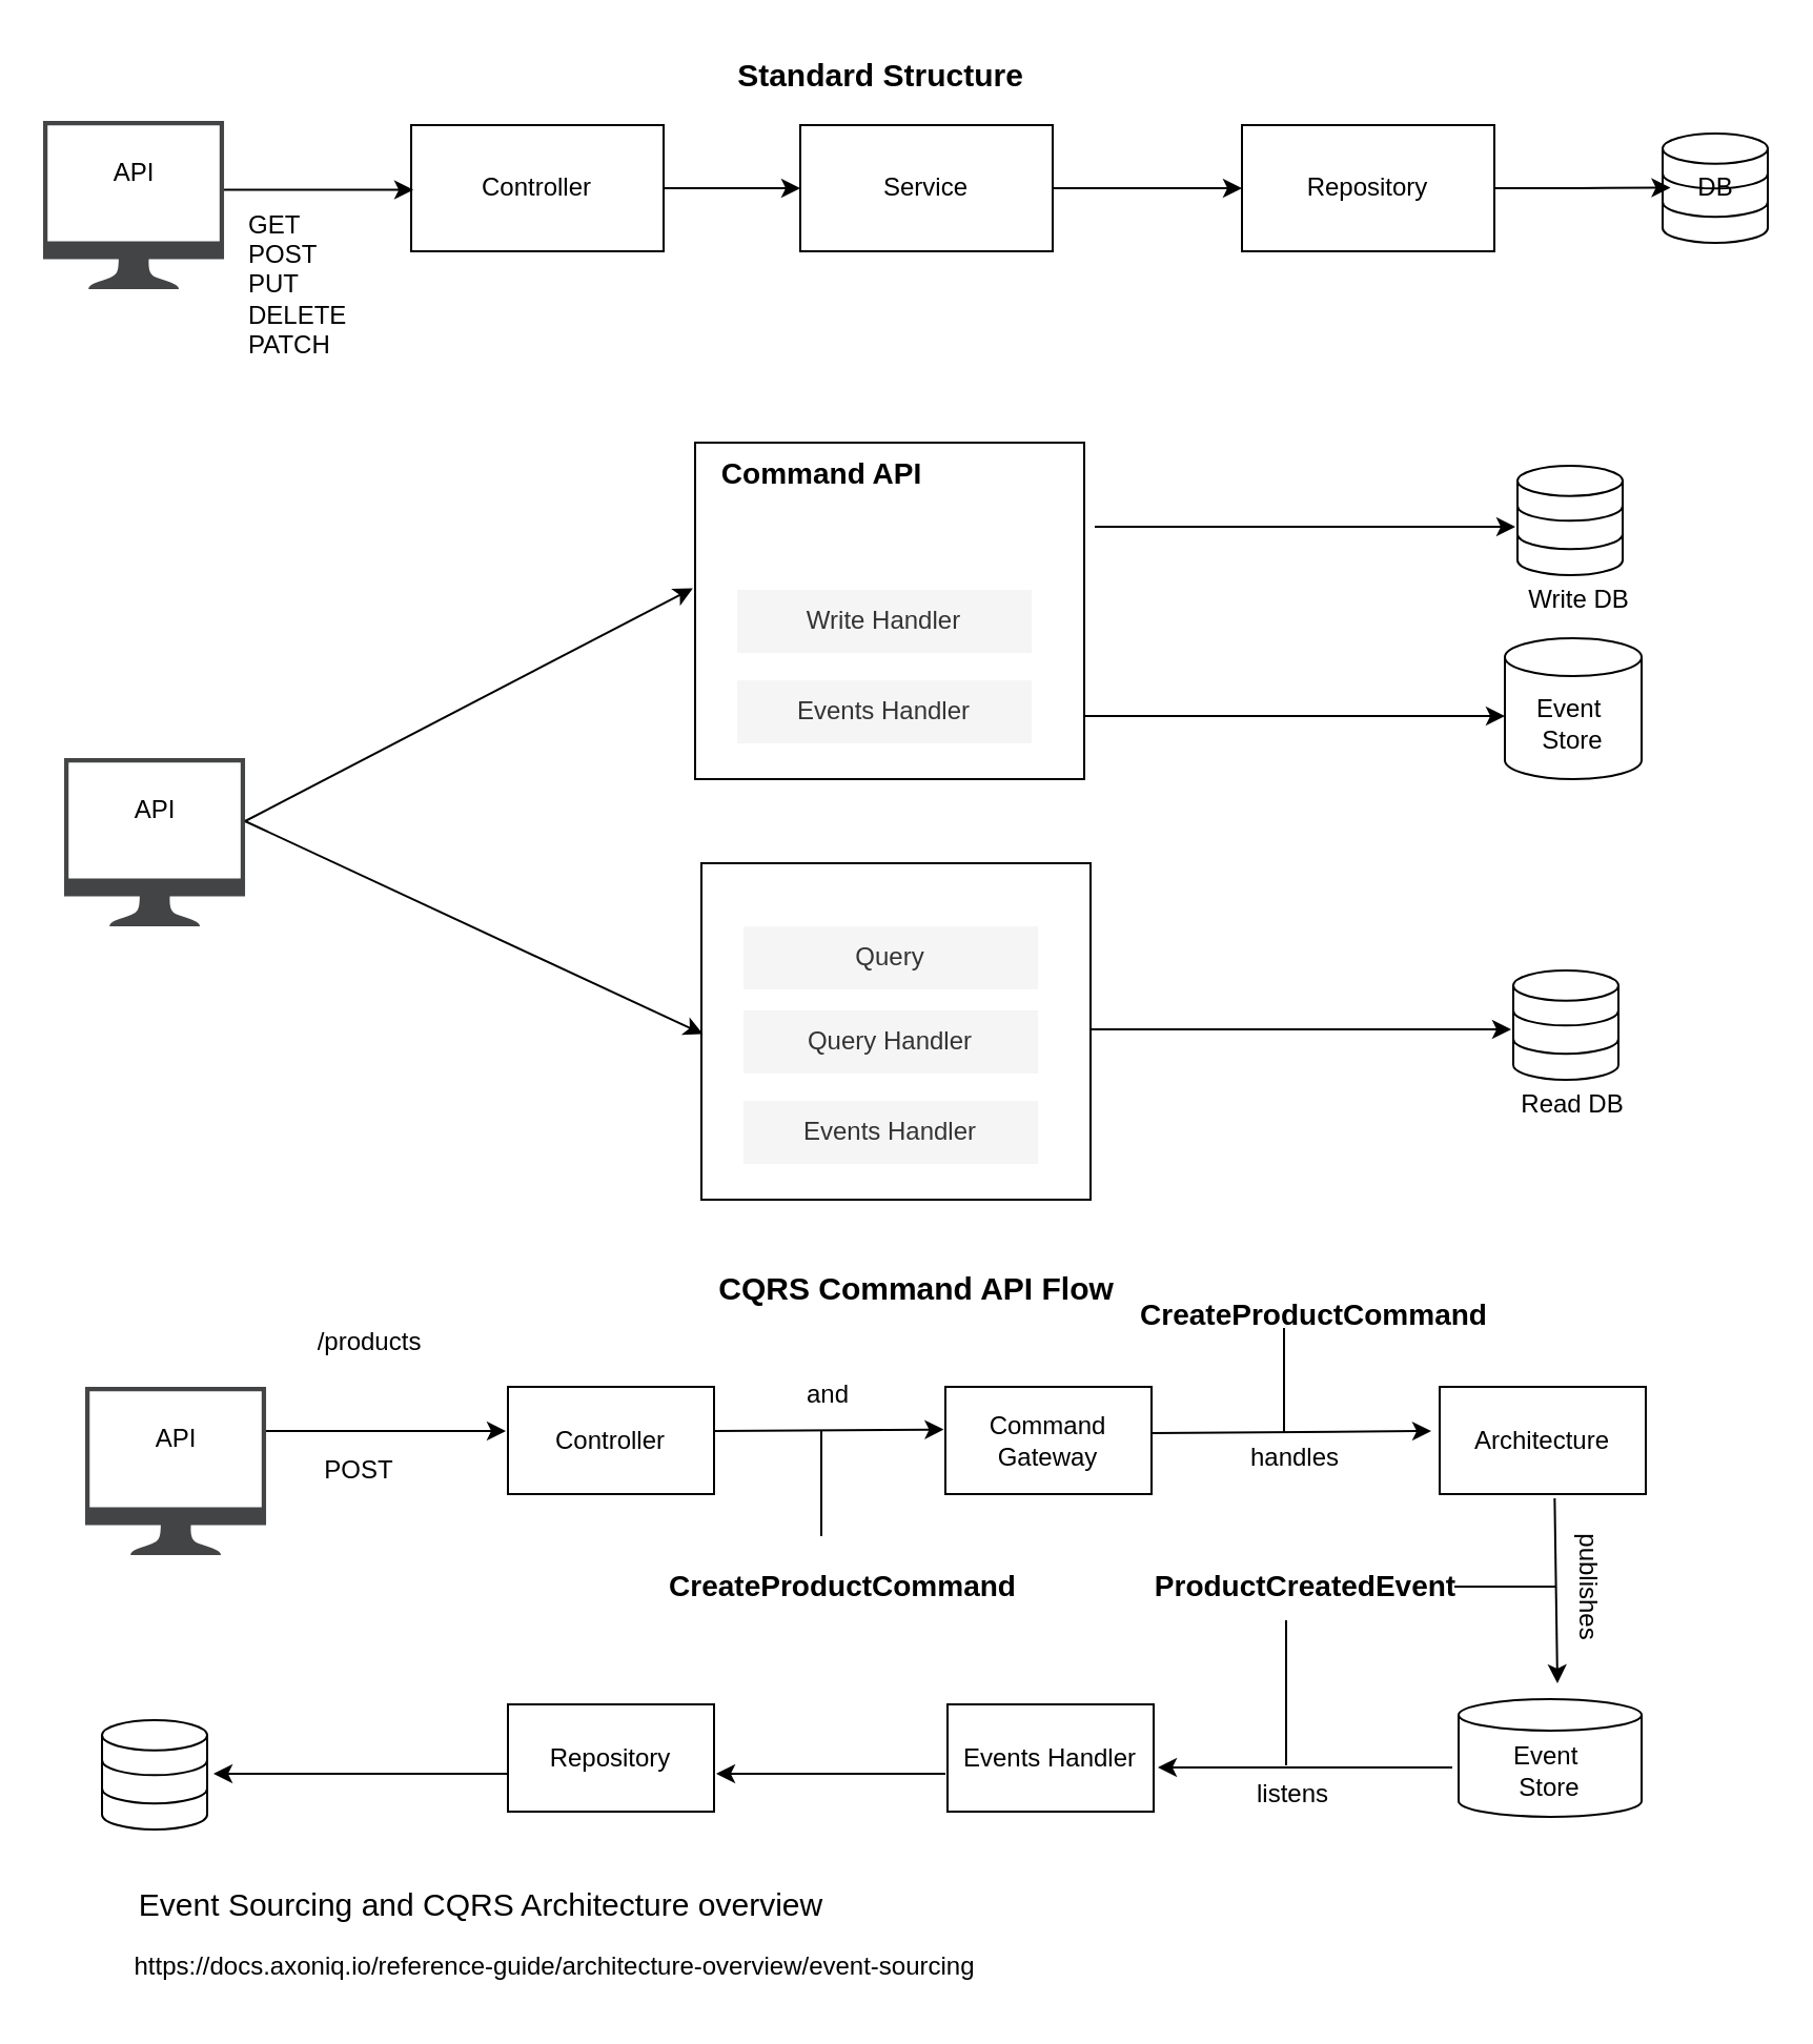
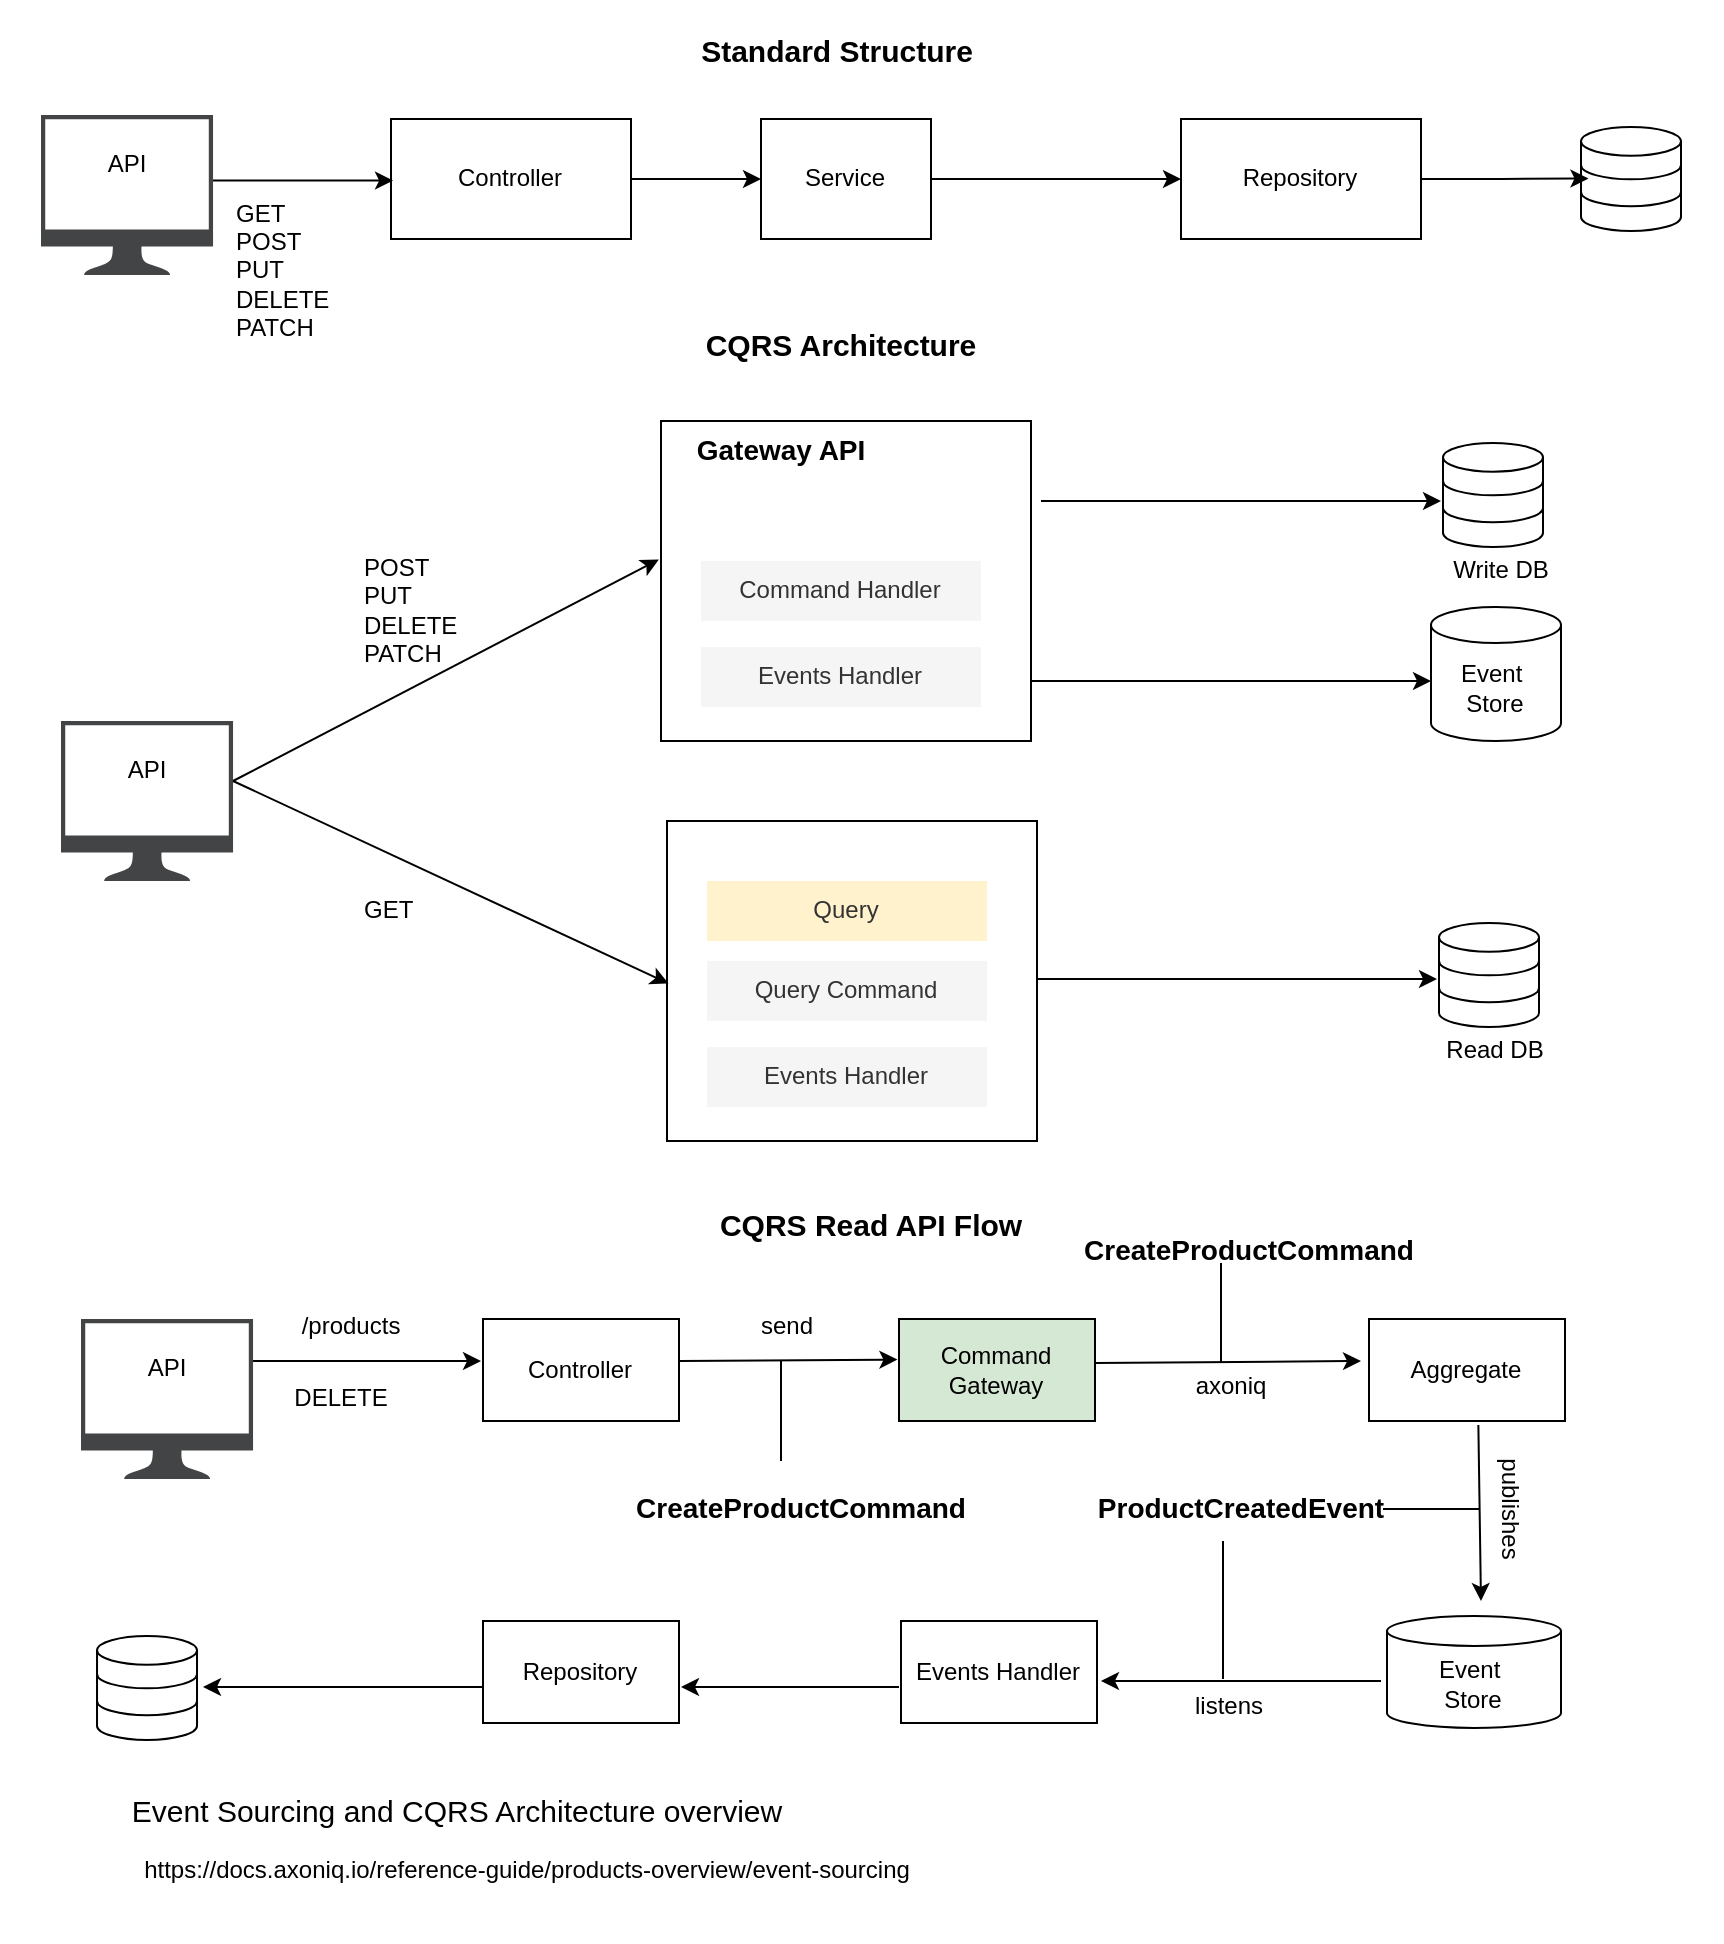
- <mxCell id="12" value="&lt;b&gt;&lt;font style=&quot;font-size: 15px;&quot;&gt;Standard Structure&lt;/font&gt;&lt;/b&gt;" style="text;html=1;align=center;verticalAlign=middle;resizable=0;points=[];autosize=1;strokeColor=none;fillColor=none;" parent="1" vertex="1"><mxGeometry x="338" y="20" width="160" height="30" as="geometry" /></mxCell>
+ <mxCell id="12" value="&lt;b&gt;&lt;font style=&quot;font-size: 15px;&quot;&gt;Standard Structure&lt;/font&gt;&lt;/b&gt;" style="text;html=1;align=center;verticalAlign=middle;resizable=0;points=[];autosize=1;strokeColor=none;fillColor=none;" parent="1" vertex="1"><mxGeometry x="338" y="10" width="160" height="30" as="geometry" /></mxCell>
- <mxCell id="7" value="Service" style="rounded=0;whiteSpace=wrap;html=1;" parent="1" vertex="1"><mxGeometry x="380" y="59" width="120" height="60" as="geometry" /></mxCell>
+ <mxCell id="7" value="Service" style="rounded=0;whiteSpace=wrap;html=1;" parent="1" vertex="1"><mxGeometry x="380" y="59" width="85" height="60" as="geometry" /></mxCell>
- <mxCell id="10" value="DB" style="text;html=1;align=center;verticalAlign=middle;resizable=0;points=[];autosize=1;strokeColor=none;fillColor=none;" parent="1" vertex="1"><mxGeometry x="795" y="74" width="40" height="30" as="geometry" /></mxCell>
+ <mxCell id="36" value="&lt;b&gt;&lt;font style=&quot;font-size: 15px;&quot;&gt;CQRS Architecture&lt;/font&gt;&lt;/b&gt;" style="text;html=1;align=center;verticalAlign=middle;resizable=0;points=[];autosize=1;strokeColor=none;fillColor=none;" parent="1" vertex="1"><mxGeometry x="340" y="157" width="160" height="30" as="geometry" /></mxCell>
- <mxCell id="17" value="&lt;b&gt;&lt;font style=&quot;font-size: 14px;&quot;&gt;Command API&lt;/font&gt;&lt;/b&gt;" style="text;html=1;align=center;verticalAlign=middle;resizable=0;points=[];autosize=1;strokeColor=none;fillColor=none;" parent="1" vertex="1"><mxGeometry x="330" y="210" width="120" height="30" as="geometry" /></mxCell>
+ <mxCell id="17" value="&lt;b&gt;&lt;font style=&quot;font-size: 14px;&quot;&gt;Gateway API&lt;/font&gt;&lt;/b&gt;" style="text;html=1;align=center;verticalAlign=middle;resizable=0;points=[];autosize=1;strokeColor=none;fillColor=none;" parent="1" vertex="1"><mxGeometry x="330" y="210" width="120" height="30" as="geometry" /></mxCell>
- <mxCell id="18" value="Write Handler" style="rounded=0;whiteSpace=wrap;html=1;fillColor=#f5f5f5;fontColor=#333333;strokeColor=none;" parent="1" vertex="1"><mxGeometry x="350" y="280" width="140" height="30" as="geometry" /></mxCell>
+ <mxCell id="18" value="Command Handler" style="rounded=0;whiteSpace=wrap;html=1;fillColor=#f5f5f5;fontColor=#333333;strokeColor=none;" parent="1" vertex="1"><mxGeometry x="350" y="280" width="140" height="30" as="geometry" /></mxCell>
+ <mxCell id="29" value="&lt;div&gt;POST&lt;/div&gt;&lt;div&gt;PUT&lt;/div&gt;&lt;div&gt;DELETE&lt;/div&gt;&lt;div&gt;PATCH&lt;/div&gt;" style="text;html=1;align=left;verticalAlign=middle;resizable=0;points=[];autosize=1;strokeColor=none;fillColor=none;" parent="1" vertex="1"><mxGeometry x="180" y="270" width="70" height="70" as="geometry" /></mxCell>
+ <mxCell id="30" value="GET" style="text;html=1;align=left;verticalAlign=middle;resizable=0;points=[];autosize=1;strokeColor=none;fillColor=none;" parent="1" vertex="1"><mxGeometry x="180" y="440" width="50" height="30" as="geometry" /></mxCell>
- <mxCell id="21" value="Query" style="rounded=0;whiteSpace=wrap;html=1;fillColor=#f5f5f5;fontColor=#333333;strokeColor=none;" parent="1" vertex="1"><mxGeometry x="353" y="440" width="140" height="30" as="geometry" /></mxCell>
+ <mxCell id="21" value="Query" style="rounded=0;whiteSpace=wrap;html=1;fillColor=#fff2cc;fontColor=#333333;strokeColor=none;" parent="1" vertex="1"><mxGeometry x="353" y="440" width="140" height="30" as="geometry" /></mxCell>
- <mxCell id="22" value="Query Handler" style="rounded=0;whiteSpace=wrap;html=1;fillColor=#f5f5f5;fontColor=#333333;strokeColor=none;" parent="1" vertex="1"><mxGeometry x="353" y="480" width="140" height="30" as="geometry" /></mxCell>
+ <mxCell id="22" value="Query Command" style="rounded=0;whiteSpace=wrap;html=1;fillColor=#f5f5f5;fontColor=#333333;strokeColor=none;" parent="1" vertex="1"><mxGeometry x="353" y="480" width="140" height="30" as="geometry" /></mxCell>
- <mxCell id="37" value="&lt;b&gt;&lt;font style=&quot;font-size: 15px;&quot;&gt;CQRS Command API Flow&lt;/font&gt;&lt;/b&gt;" style="text;html=1;align=center;verticalAlign=middle;resizable=0;points=[];autosize=1;strokeColor=none;fillColor=none;" parent="1" vertex="1"><mxGeometry x="330" y="597" width="210" height="30" as="geometry" /></mxCell>
+ <mxCell id="37" value="&lt;b&gt;&lt;font style=&quot;font-size: 15px;&quot;&gt;CQRS Read API Flow&lt;/font&gt;&lt;/b&gt;" style="text;html=1;align=center;verticalAlign=middle;resizable=0;points=[];autosize=1;strokeColor=none;fillColor=none;" parent="1" vertex="1"><mxGeometry x="330" y="597" width="210" height="30" as="geometry" /></mxCell>
- <mxCell id="57" value="/products" style="text;html=1;align=center;verticalAlign=middle;resizable=0;points=[];autosize=1;strokeColor=none;fillColor=none;" parent="1" vertex="1"><mxGeometry x="140" y="623" width="70" height="30" as="geometry" /></mxCell>
+ <mxCell id="57" value="/products" style="text;html=1;align=center;verticalAlign=middle;resizable=0;points=[];autosize=1;strokeColor=none;fillColor=none;" parent="1" vertex="1"><mxGeometry x="140" y="648" width="70" height="30" as="geometry" /></mxCell>
- <mxCell id="59" value="and" style="text;html=1;align=center;verticalAlign=middle;resizable=0;points=[];autosize=1;strokeColor=none;fillColor=none;" parent="1" vertex="1"><mxGeometry x="368" y="648" width="50" height="30" as="geometry" /></mxCell>
+ <mxCell id="59" value="send" style="text;html=1;align=center;verticalAlign=middle;resizable=0;points=[];autosize=1;strokeColor=none;fillColor=none;" parent="1" vertex="1"><mxGeometry x="368" y="648" width="50" height="30" as="geometry" /></mxCell>
- <mxCell id="41" value="Command Gateway" style="rounded=0;whiteSpace=wrap;html=1;" parent="1" vertex="1"><mxGeometry x="449" y="659" width="98" height="51" as="geometry" /></mxCell>
+ <mxCell id="41" value="Command Gateway" style="rounded=0;whiteSpace=wrap;html=1;fillColor=#d5e8d4;" parent="1" vertex="1"><mxGeometry x="449" y="659" width="98" height="51" as="geometry" /></mxCell>
- <mxCell id="42" value="Architecture" style="rounded=0;whiteSpace=wrap;html=1;" parent="1" vertex="1"><mxGeometry x="684" y="659" width="98" height="51" as="geometry" /></mxCell>
+ <mxCell id="42" value="Aggregate" style="rounded=0;whiteSpace=wrap;html=1;" parent="1" vertex="1"><mxGeometry x="684" y="659" width="98" height="51" as="geometry" /></mxCell>
- <mxCell id="62" value="handles" style="text;html=1;align=center;verticalAlign=middle;resizable=0;points=[];autosize=1;strokeColor=none;fillColor=none;" parent="1" vertex="1"><mxGeometry x="580" y="678" width="70" height="30" as="geometry" /></mxCell>
+ <mxCell id="62" value="axoniq" style="text;html=1;align=center;verticalAlign=middle;resizable=0;points=[];autosize=1;strokeColor=none;fillColor=none;" parent="1" vertex="1"><mxGeometry x="580" y="678" width="70" height="30" as="geometry" /></mxCell>
- <mxCell id="58" value="POST" style="text;html=1;align=center;verticalAlign=middle;resizable=0;points=[];autosize=1;strokeColor=none;fillColor=none;" parent="1" vertex="1"><mxGeometry x="140" y="684" width="60" height="30" as="geometry" /></mxCell>
+ <mxCell id="58" value="DELETE" style="text;html=1;align=center;verticalAlign=middle;resizable=0;points=[];autosize=1;strokeColor=none;fillColor=none;" parent="1" vertex="1"><mxGeometry x="140" y="684" width="60" height="30" as="geometry" /></mxCell>
- <mxCell id="67" value="https://docs.axoniq.io/reference-guide/architecture-overview/event-sourcing" style="text;html=1;align=center;verticalAlign=middle;resizable=0;points=[];autosize=1;strokeColor=none;fillColor=none;" parent="1" vertex="1"><mxGeometry x="53.01" y="920" width="420" height="30" as="geometry" /></mxCell>
+ <mxCell id="67" value="https://docs.axoniq.io/reference-guide/products-overview/event-sourcing" style="text;html=1;align=center;verticalAlign=middle;resizable=0;points=[];autosize=1;strokeColor=none;fillColor=none;" parent="1" vertex="1"><mxGeometry x="53.01" y="920" width="420" height="30" as="geometry" /></mxCell>
